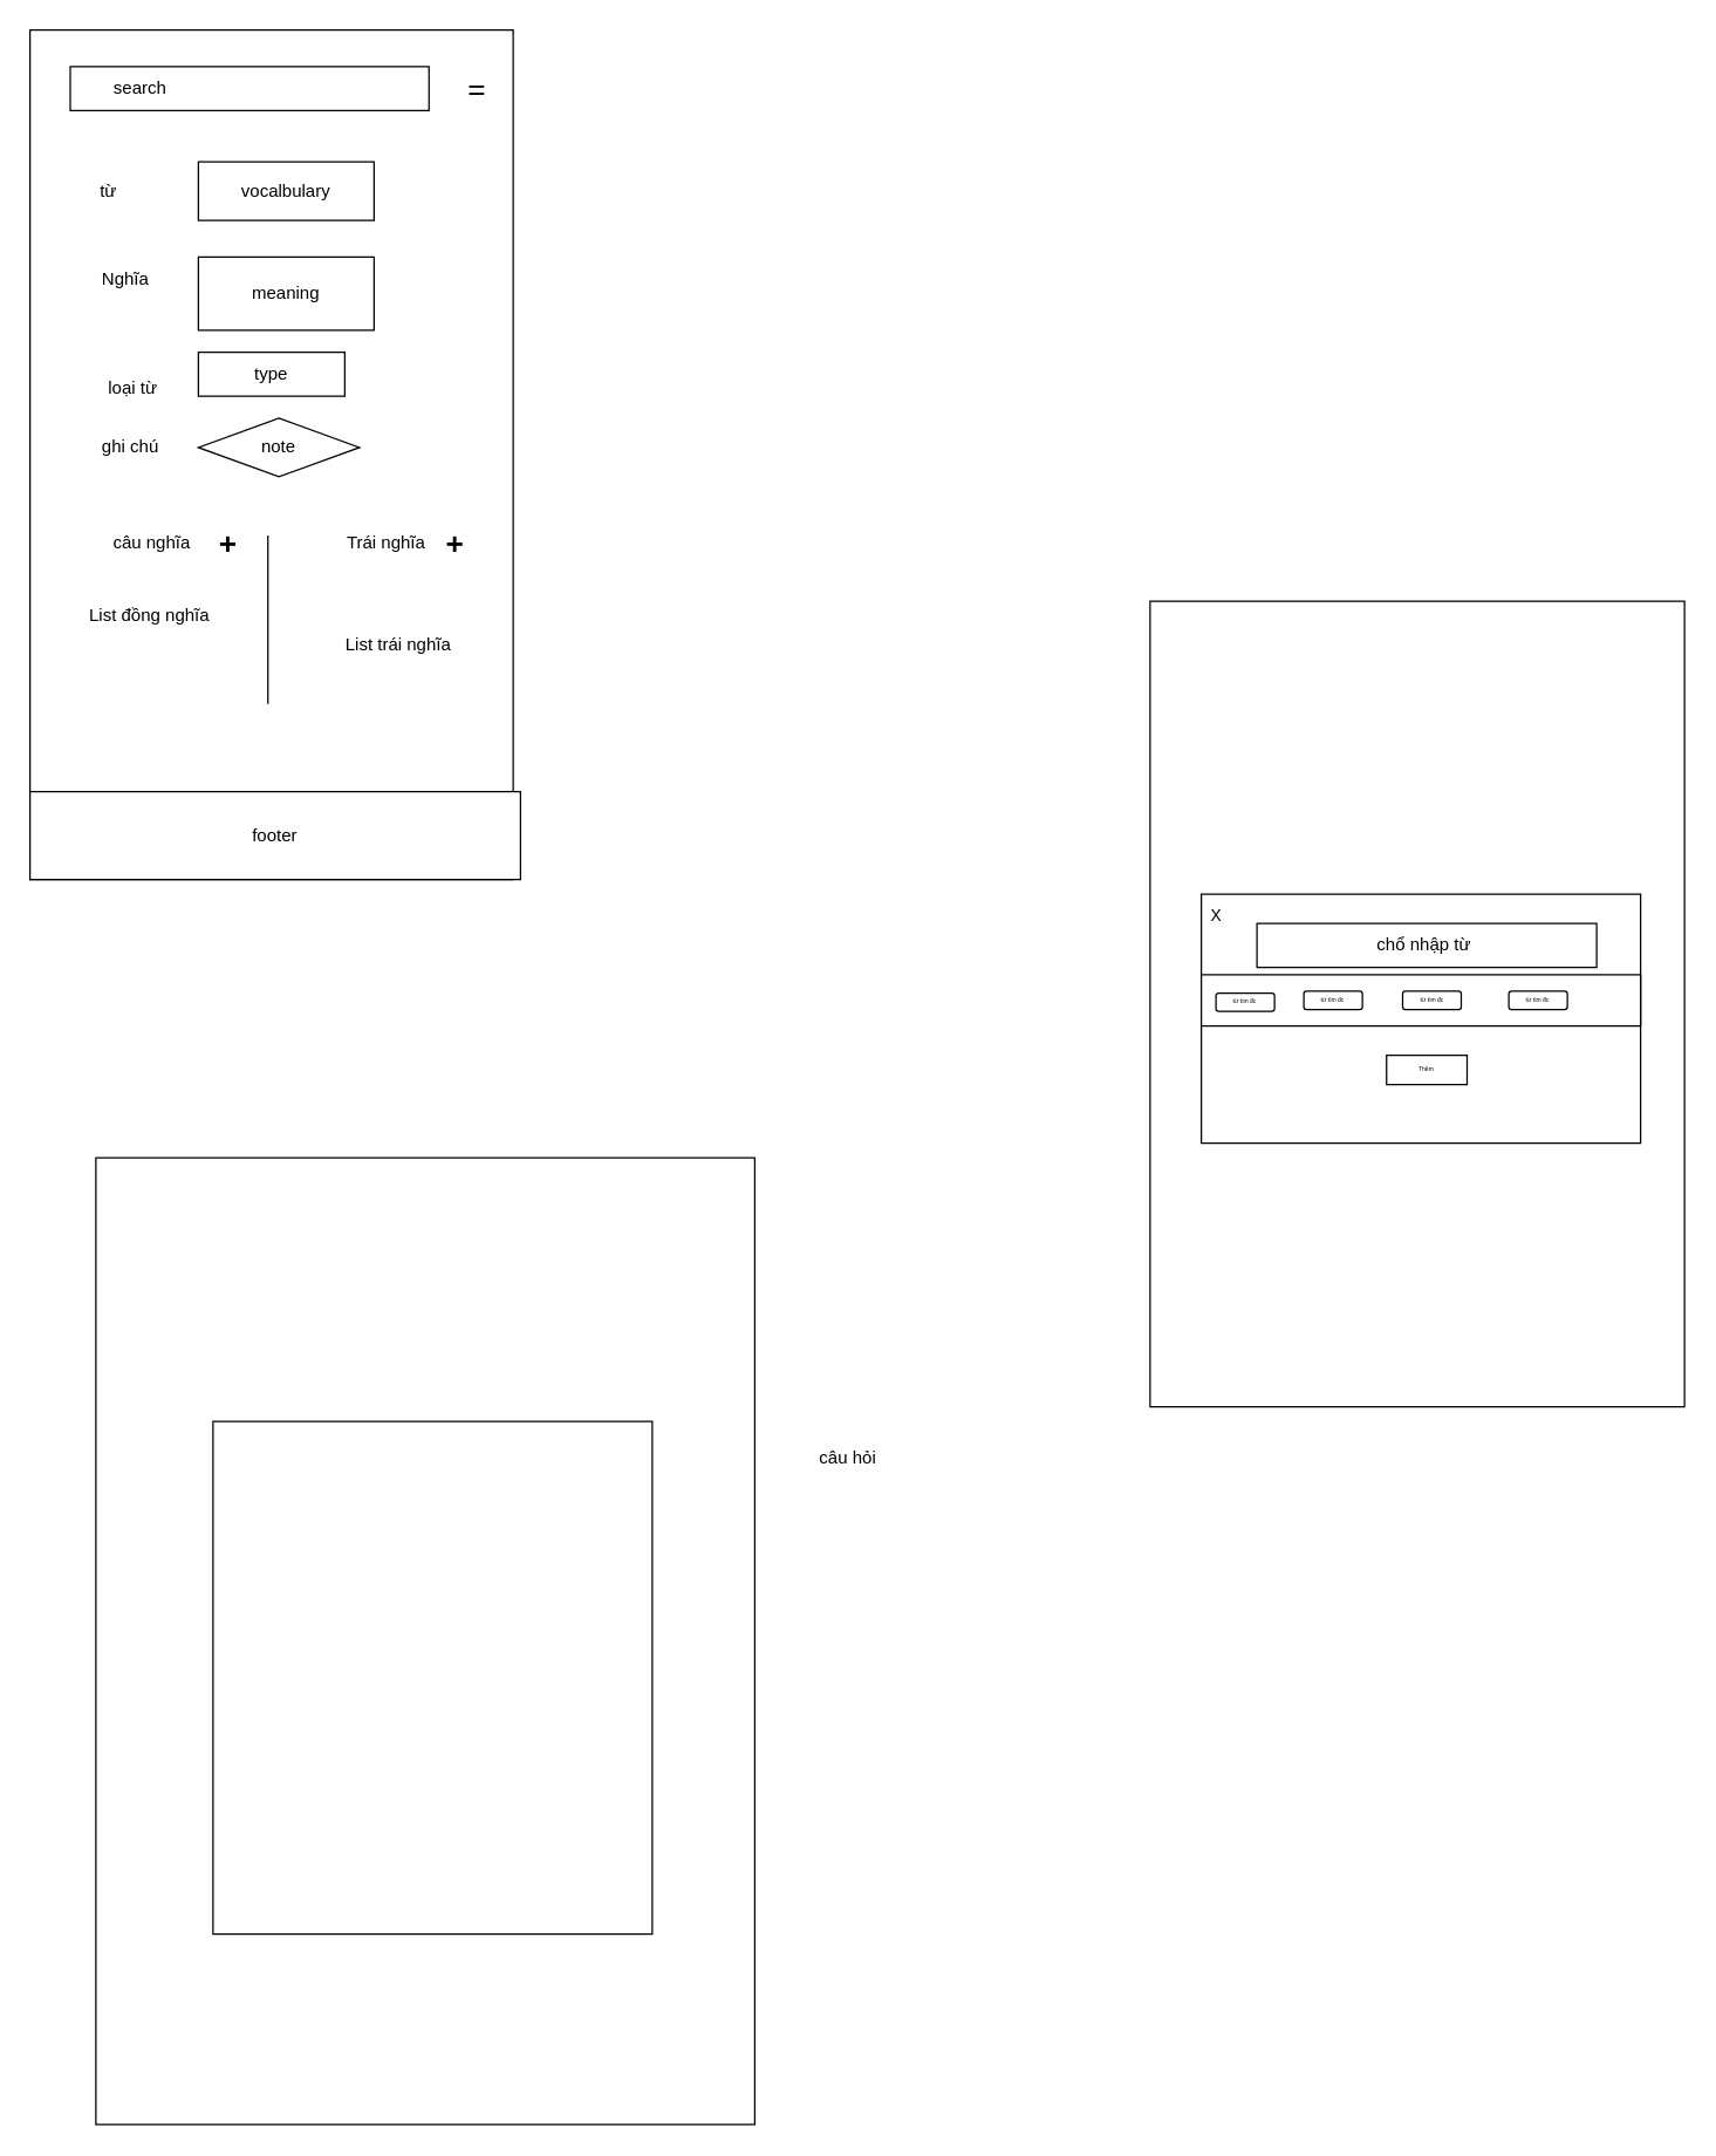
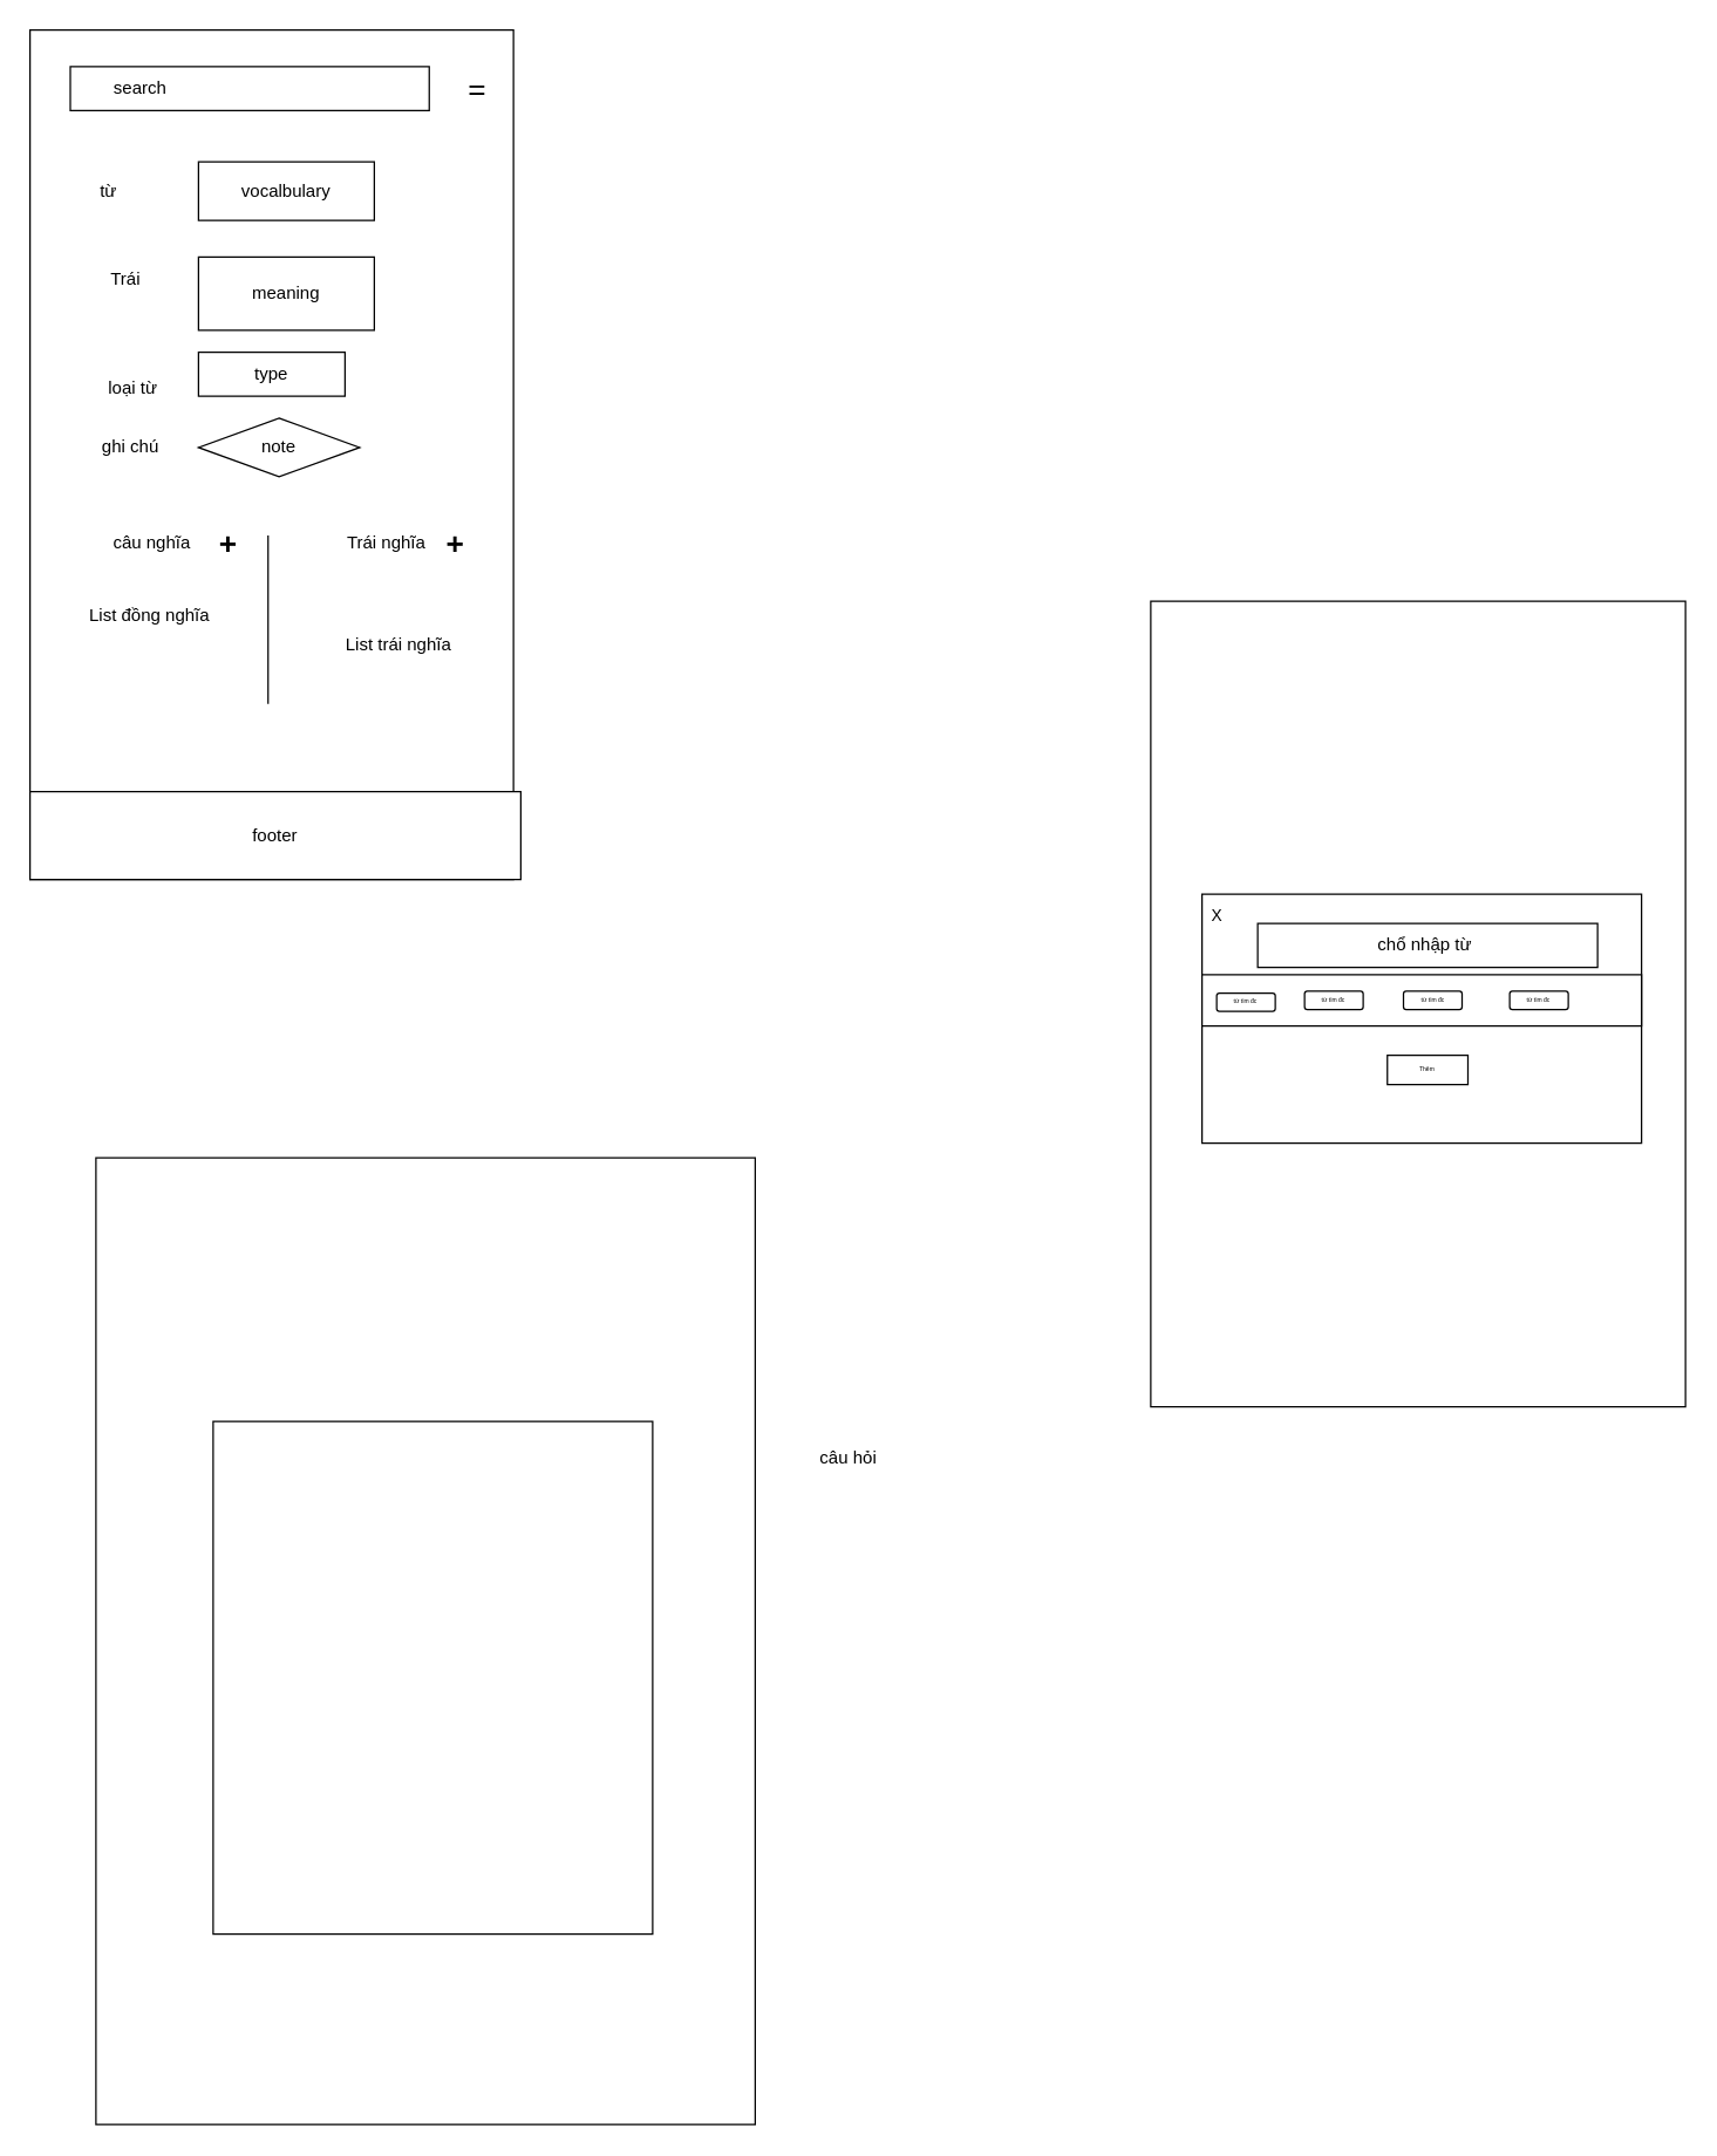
- <mxCell id="5" value="Nghĩa" style="text;html=1;align=center;verticalAlign=middle;resizable=0;points=[];autosize=1;strokeColor=none;fillColor=none;" parent="1" vertex="1"><mxGeometry x="55" y="175" width="60" height="30" as="geometry" /></mxCell>
+ <mxCell id="5" value="Trái" style="text;html=1;align=center;verticalAlign=middle;resizable=0;points=[];autosize=1;strokeColor=none;fillColor=none;" parent="1" vertex="1"><mxGeometry x="55" y="175" width="60" height="30" as="geometry" /></mxCell>
